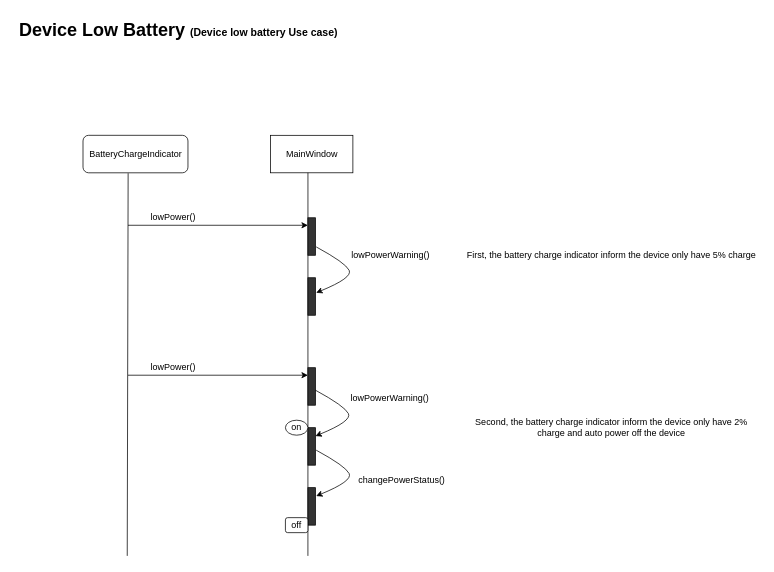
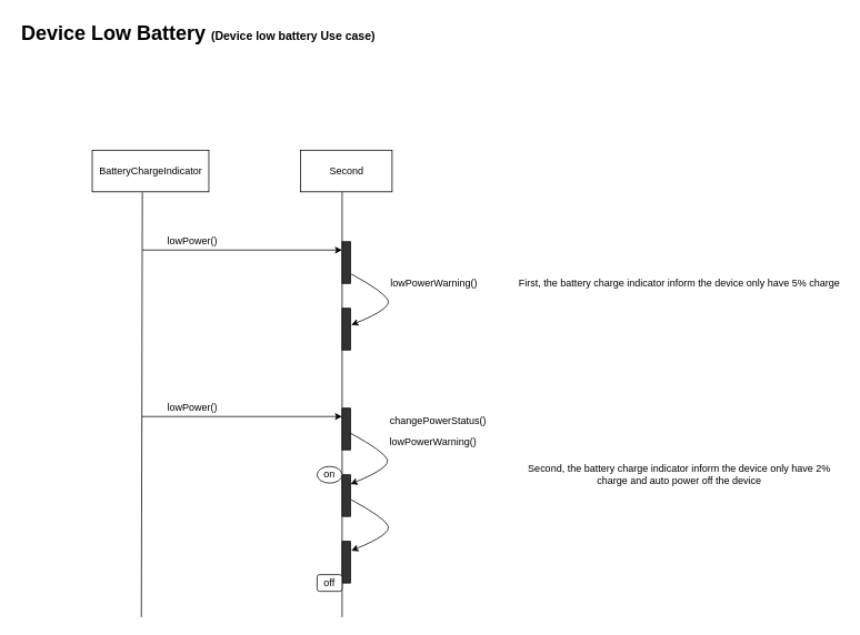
- <mxCell id="2" value="BatteryChargeIndicator" style="html=1;rounded=1;" parent="1" vertex="1"><mxGeometry x="110" y="180" width="140" height="50" as="geometry" /></mxCell>
+ <mxCell id="2" value="BatteryChargeIndicator" style="html=1;" parent="1" vertex="1"><mxGeometry x="110" y="180" width="140" height="50" as="geometry" /></mxCell>
- <mxCell id="3" value="MainWindow" style="html=1;" parent="1" vertex="1"><mxGeometry x="360" y="180" width="110" height="50" as="geometry" /></mxCell>
+ <mxCell id="3" value="Second" style="html=1;" parent="1" vertex="1"><mxGeometry x="360" y="180" width="110" height="50" as="geometry" /></mxCell>
- <mxCell id="19" value="changePowerStatus()" style="text;html=1;align=center;verticalAlign=middle;resizable=0;points=[];autosize=1;strokeColor=none;fillColor=none;" parent="1" vertex="1"><mxGeometry x="470" y="630" width="130" height="20" as="geometry" /></mxCell>
+ <mxCell id="19" value="changePowerStatus()" style="text;html=1;align=center;verticalAlign=middle;resizable=0;points=[];autosize=1;strokeColor=none;fillColor=none;" parent="1" vertex="1"><mxGeometry x="460" y="495" width="130" height="20" as="geometry" /></mxCell>
